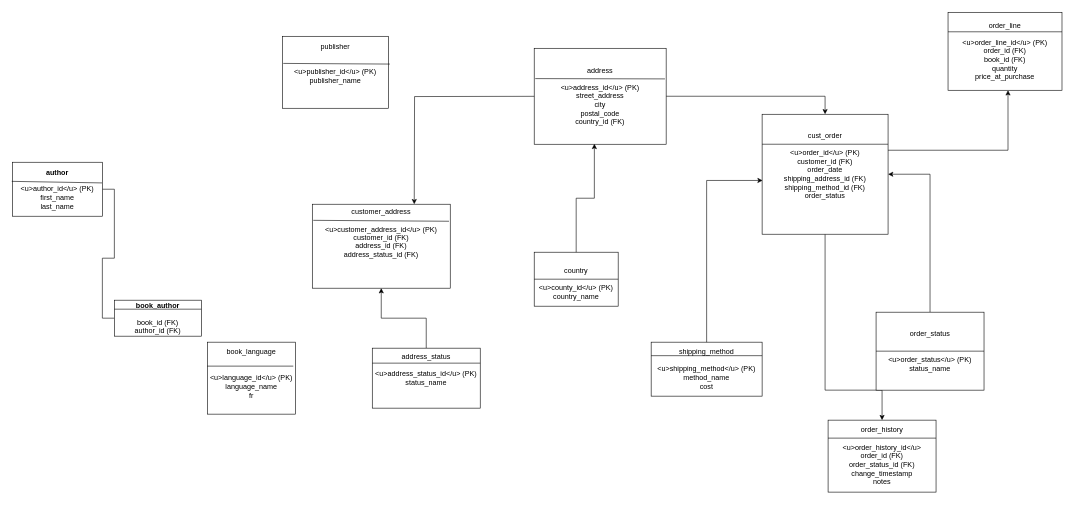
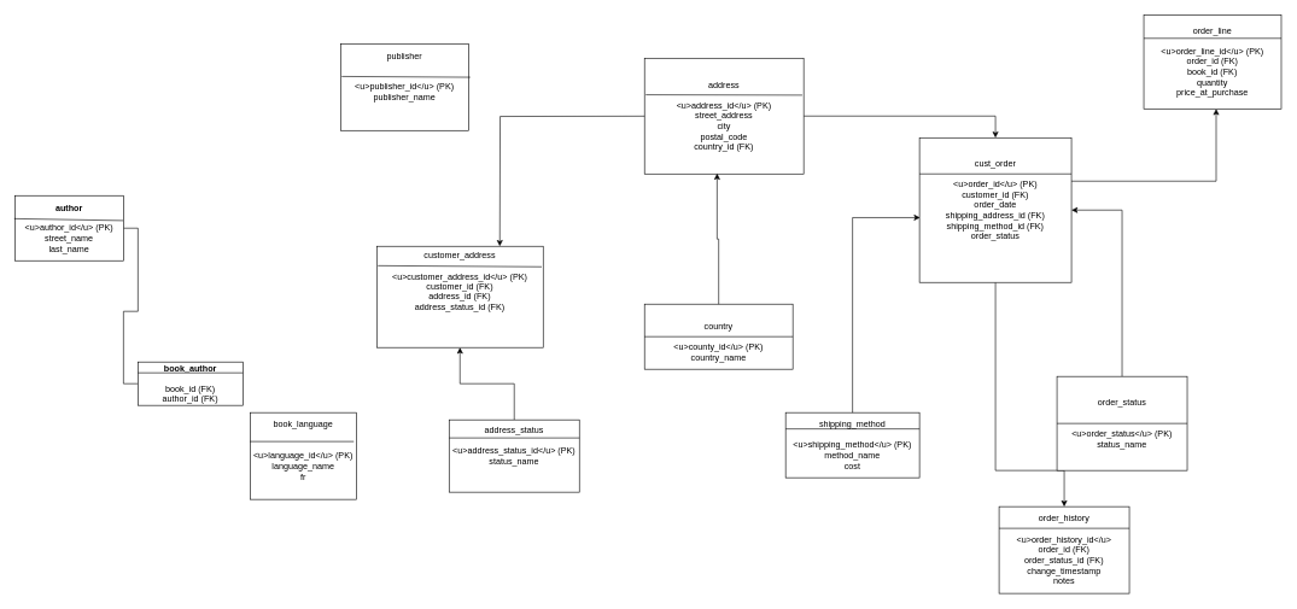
- <mxCell id="3" value="&lt;font style=&quot;&quot;&gt;&lt;b style=&quot;&quot;&gt;&lt;font style=&quot;font-size: 12px;&quot;&gt;author&lt;/font&gt;&lt;/b&gt;&lt;br&gt;&lt;br&gt;&lt;font style=&quot;font-size: 12px;&quot;&gt;&amp;lt;u&amp;gt;author_id&amp;lt;/u&amp;gt; (PK)&lt;br&gt;first_name&lt;br&gt;last_name&lt;/font&gt;&lt;/font&gt;" style="rounded=0;whiteSpace=wrap;html=1;" vertex="1" parent="1"><mxGeometry x="20" y="270" width="150" height="90" as="geometry" /></mxCell>
+ <mxCell id="3" value="&lt;font style=&quot;&quot;&gt;&lt;b style=&quot;&quot;&gt;&lt;font style=&quot;font-size: 12px;&quot;&gt;author&lt;/font&gt;&lt;/b&gt;&lt;br&gt;&lt;br&gt;&lt;font style=&quot;font-size: 12px;&quot;&gt;&amp;lt;u&amp;gt;author_id&amp;lt;/u&amp;gt; (PK)&lt;br&gt;street_name&lt;br&gt;last_name&lt;/font&gt;&lt;/font&gt;" style="rounded=0;whiteSpace=wrap;html=1;" vertex="1" parent="1"><mxGeometry x="20" y="270" width="150" height="90" as="geometry" /></mxCell>
- <mxCell id="19" value="&lt;br&gt;country&lt;br&gt;&lt;br&gt;&amp;lt;u&amp;gt;county_id&amp;lt;/u&amp;gt; (PK)&lt;br&gt;country_name" style="rounded=0;whiteSpace=wrap;html=1;" vertex="1" parent="1"><mxGeometry x="890" y="420" width="140" height="90" as="geometry" /></mxCell>
+ <mxCell id="19" value="&lt;br&gt;country&lt;br&gt;&lt;br&gt;&amp;lt;u&amp;gt;county_id&amp;lt;/u&amp;gt; (PK)&lt;br&gt;country_name" style="rounded=0;whiteSpace=wrap;html=1;" vertex="1" parent="1"><mxGeometry x="890" y="420" width="205" height="90" as="geometry" /></mxCell>
